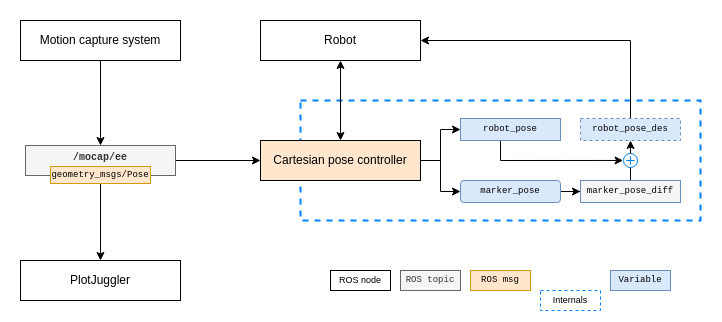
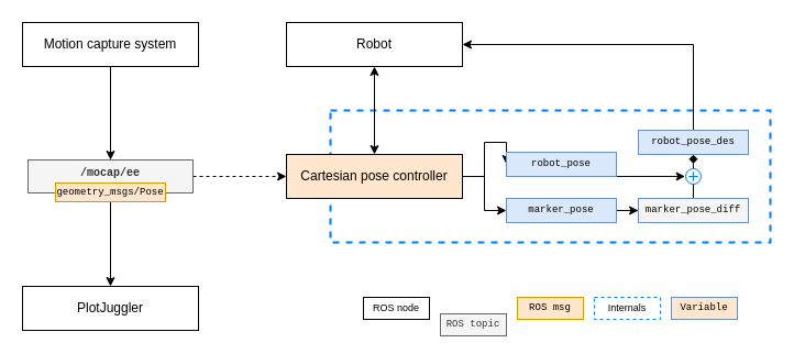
- <mxCell id="14" value="robot_pose" style="rounded=0;whiteSpace=wrap;html=1;fontFamily=Courier New;fontSize=9;fillColor=#dae8fc;strokeColor=#6c8ebf;" parent="1" vertex="1"><mxGeometry x="460" y="118" width="100" height="22" as="geometry" /></mxCell>
+ <mxCell id="14" value="robot_pose" style="rounded=0;whiteSpace=wrap;html=1;fontFamily=Courier New;fontSize=9;fillColor=#dae8fc;strokeColor=#6c8ebf;" parent="1" vertex="1"><mxGeometry x="460" y="138" width="100" height="22" as="geometry" /></mxCell>
- <mxCell id="22" value="robot_pose_des" style="rounded=0;whiteSpace=wrap;html=1;fontFamily=Courier New;fontSize=9;fillColor=#dae8fc;strokeColor=#6c8ebf;dashed=1;" parent="1" vertex="1"><mxGeometry x="580" y="118" width="100" height="22" as="geometry" /></mxCell>
+ <mxCell id="22" value="robot_pose_des" style="rounded=0;whiteSpace=wrap;html=1;fontFamily=Courier New;fontSize=9;fillColor=#dae8fc;strokeColor=#6c8ebf;" parent="1" vertex="1"><mxGeometry x="580" y="118" width="100" height="22" as="geometry" /></mxCell>
- <mxCell id="19" style="edgeStyle=orthogonalEdgeStyle;rounded=0;orthogonalLoop=1;jettySize=auto;html=1;entryX=0.5;entryY=1;entryDx=0;entryDy=0;fontSize=7;exitX=1;exitY=0.5;exitDx=0;exitDy=0;" parent="1" source="20" target="22" edge="1"><mxGeometry relative="1" as="geometry"><Array as="points"><mxPoint x="630" y="191" /></Array></mxGeometry></mxCell>
+ <mxCell id="19" style="edgeStyle=orthogonalEdgeStyle;rounded=0;orthogonalLoop=1;jettySize=auto;html=1;entryX=0.5;entryY=1;entryDx=0;entryDy=0;fontSize=7;exitX=1;exitY=0.5;exitDx=0;exitDy=0;endArrow=diamond;" parent="1" source="20" target="22" edge="1"><mxGeometry relative="1" as="geometry"><Array as="points"><mxPoint x="630" y="191" /></Array></mxGeometry></mxCell>
- <mxCell id="6" style="edgeStyle=orthogonalEdgeStyle;rounded=0;orthogonalLoop=1;jettySize=auto;html=1;entryX=0;entryY=0.5;entryDx=0;entryDy=0;" parent="1" source="7" target="12" edge="1"><mxGeometry relative="1" as="geometry" /></mxCell>
+ <mxCell id="6" style="edgeStyle=orthogonalEdgeStyle;rounded=0;orthogonalLoop=1;jettySize=auto;html=1;entryX=0;entryY=0.5;entryDx=0;entryDy=0;dashed=1;" parent="1" source="7" target="12" edge="1"><mxGeometry relative="1" as="geometry" /></mxCell>
- <mxCell id="16" value="marker_pose" style="whiteSpace=wrap;html=1;fontFamily=Courier New;fontSize=9;fillColor=#dae8fc;strokeColor=#6c8ebf;rounded=1;" parent="1" vertex="1"><mxGeometry x="460" y="180" width="100" height="22" as="geometry" /></mxCell>
+ <mxCell id="16" value="marker_pose" style="rounded=0;whiteSpace=wrap;html=1;fontFamily=Courier New;fontSize=9;fillColor=#dae8fc;strokeColor=#6c8ebf;" parent="1" vertex="1"><mxGeometry x="460" y="180" width="100" height="22" as="geometry" /></mxCell>
- <mxCell id="24" value="ROS topic" style="rounded=0;whiteSpace=wrap;html=1;fontFamily=Courier New;fontSize=9;fillColor=#f5f5f5;strokeColor=#666666;fontColor=#333333;" parent="1" vertex="1"><mxGeometry x="400" y="270" width="60" height="20" as="geometry" /></mxCell>
+ <mxCell id="24" value="ROS topic" style="rounded=0;whiteSpace=wrap;html=1;fontFamily=Courier New;fontSize=9;fillColor=#f5f5f5;strokeColor=#666666;fontColor=#333333;" parent="1" vertex="1"><mxGeometry x="400" y="285" width="60" height="20" as="geometry" /></mxCell>
- <mxCell id="28" value="Variable" style="rounded=0;whiteSpace=wrap;html=1;fontFamily=Courier New;fontSize=9;fillColor=#dae8fc;strokeColor=#6c8ebf;" parent="1" vertex="1"><mxGeometry x="610" y="270" width="60" height="20" as="geometry" /></mxCell>
+ <mxCell id="28" value="Variable" style="rounded=0;whiteSpace=wrap;html=1;fontFamily=Courier New;fontSize=9;fillColor=#ffe6cc;strokeColor=#6c8ebf;" parent="1" vertex="1"><mxGeometry x="610" y="270" width="60" height="20" as="geometry" /></mxCell>
- <mxCell id="25" value="Internals" style="rounded=0;whiteSpace=wrap;html=1;fontFamily=Helvetica;fontSize=9;dashed=1;strokeColor=#007FFF;" parent="1" vertex="1"><mxGeometry x="540" y="290" width="60" height="20" as="geometry" /></mxCell>
+ <mxCell id="25" value="Internals" style="rounded=0;whiteSpace=wrap;html=1;fontFamily=Helvetica;fontSize=9;dashed=1;strokeColor=#007FFF;" parent="1" vertex="1"><mxGeometry x="540" y="270" width="60" height="20" as="geometry" /></mxCell>
